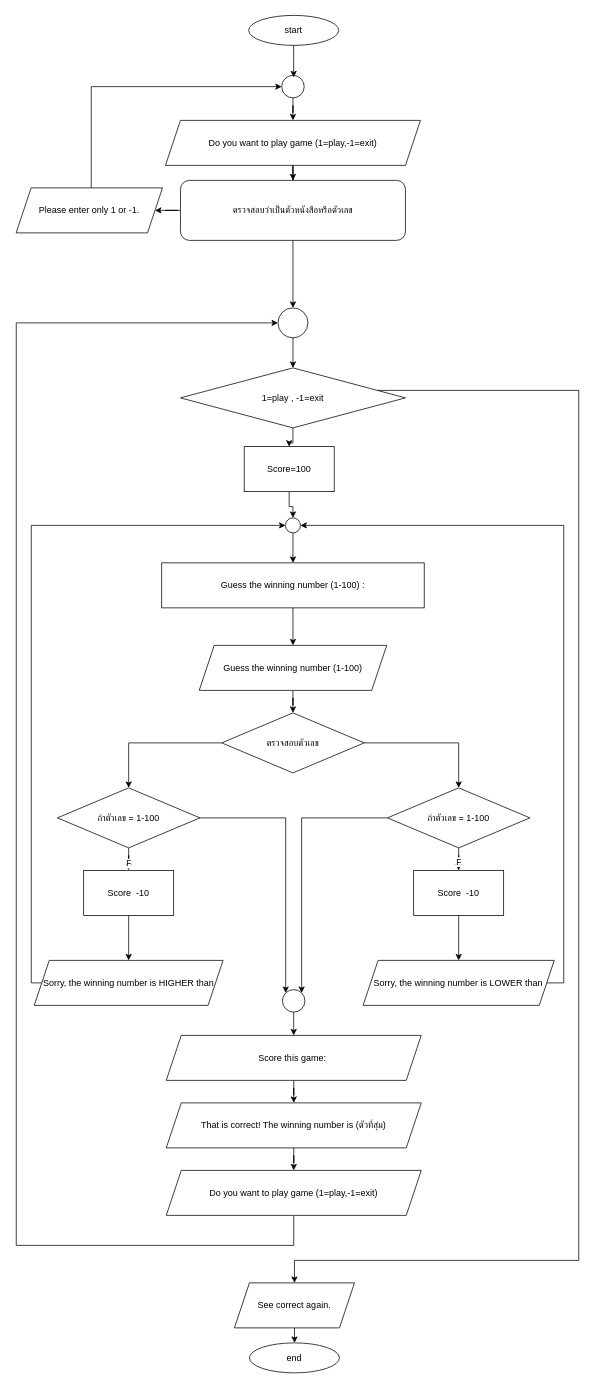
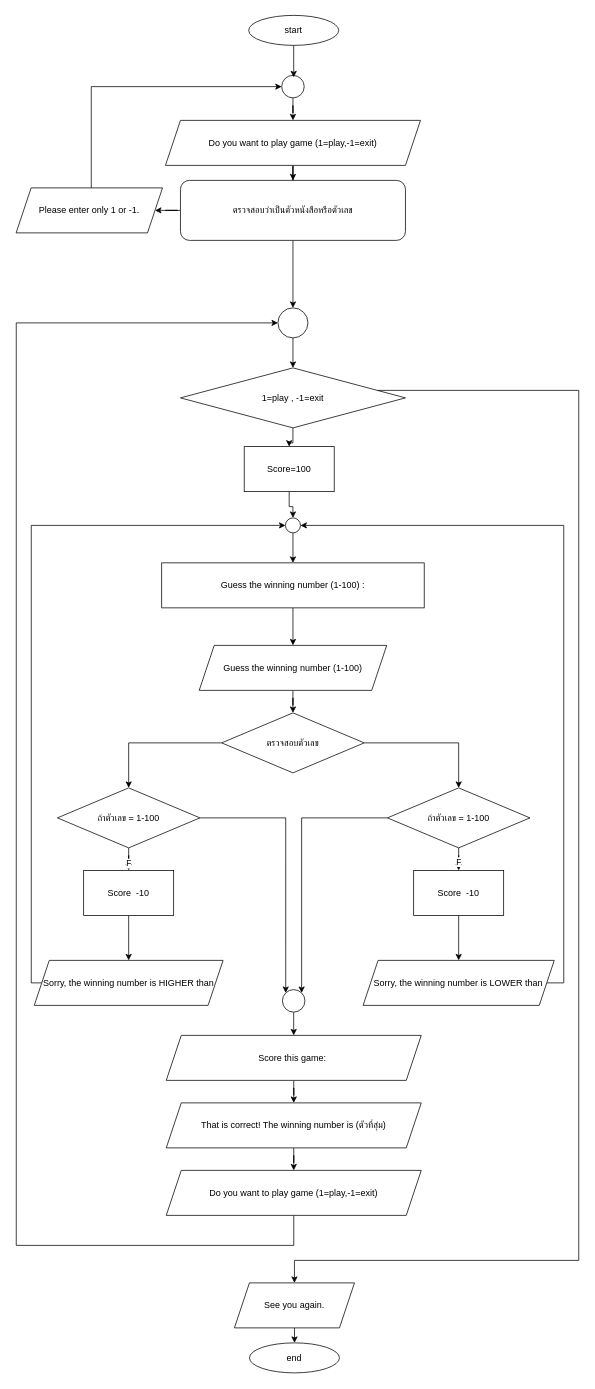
- <mxCell id="54" value="See correct again." style="shape=parallelogram;perimeter=parallelogramPerimeter;whiteSpace=wrap;html=1;fixedSize=1;" parent="1" vertex="1"><mxGeometry x="311.91" y="1710" width="160.06" height="60" as="geometry" /></mxCell>
+ <mxCell id="54" value="See you again." style="shape=parallelogram;perimeter=parallelogramPerimeter;whiteSpace=wrap;html=1;fixedSize=1;" parent="1" vertex="1"><mxGeometry x="311.91" y="1710" width="160.06" height="60" as="geometry" /></mxCell>
